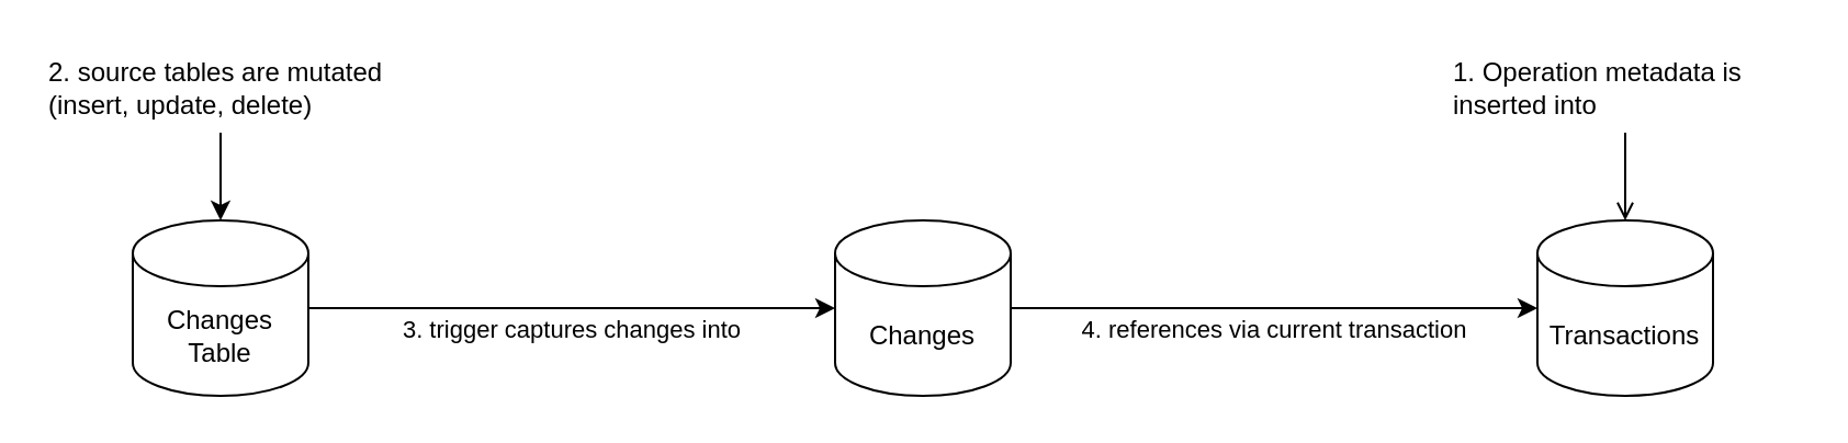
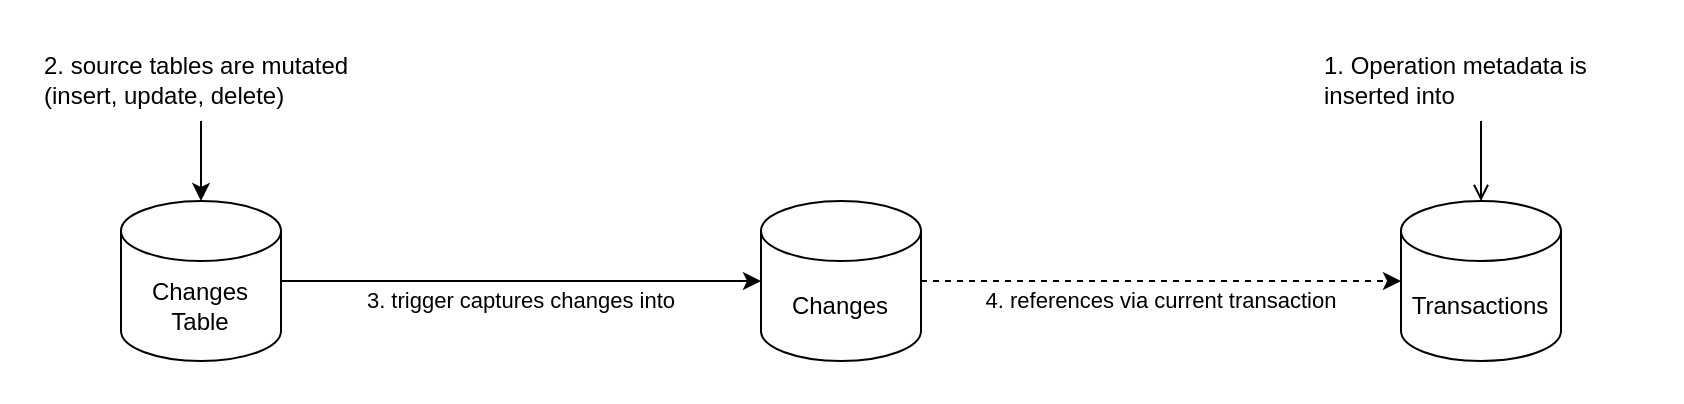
- <mxCell id="6" value="4. references via current transaction" style="endArrow=classic;html=1;exitX=1;exitY=0.5;exitDx=0;exitDy=0;exitPerimeter=0;entryX=0;entryY=0.5;entryDx=0;entryDy=0;entryPerimeter=0;" edge="1" parent="1" source="3" target="2"><mxGeometry y="-10" width="50" height="50" relative="1" as="geometry"><mxPoint x="150" y="340" as="sourcePoint" /><mxPoint x="310" y="340" as="targetPoint" /><mxPoint as="offset" /></mxGeometry></mxCell>
+ <mxCell id="6" value="4. references via current transaction" style="endArrow=classic;html=1;exitX=1;exitY=0.5;exitDx=0;exitDy=0;exitPerimeter=0;entryX=0;entryY=0.5;entryDx=0;entryDy=0;entryPerimeter=0;dashed=1;" edge="1" parent="1" source="3" target="2"><mxGeometry y="-10" width="50" height="50" relative="1" as="geometry"><mxPoint x="150" y="340" as="sourcePoint" /><mxPoint x="310" y="340" as="targetPoint" /><mxPoint as="offset" /></mxGeometry></mxCell>
